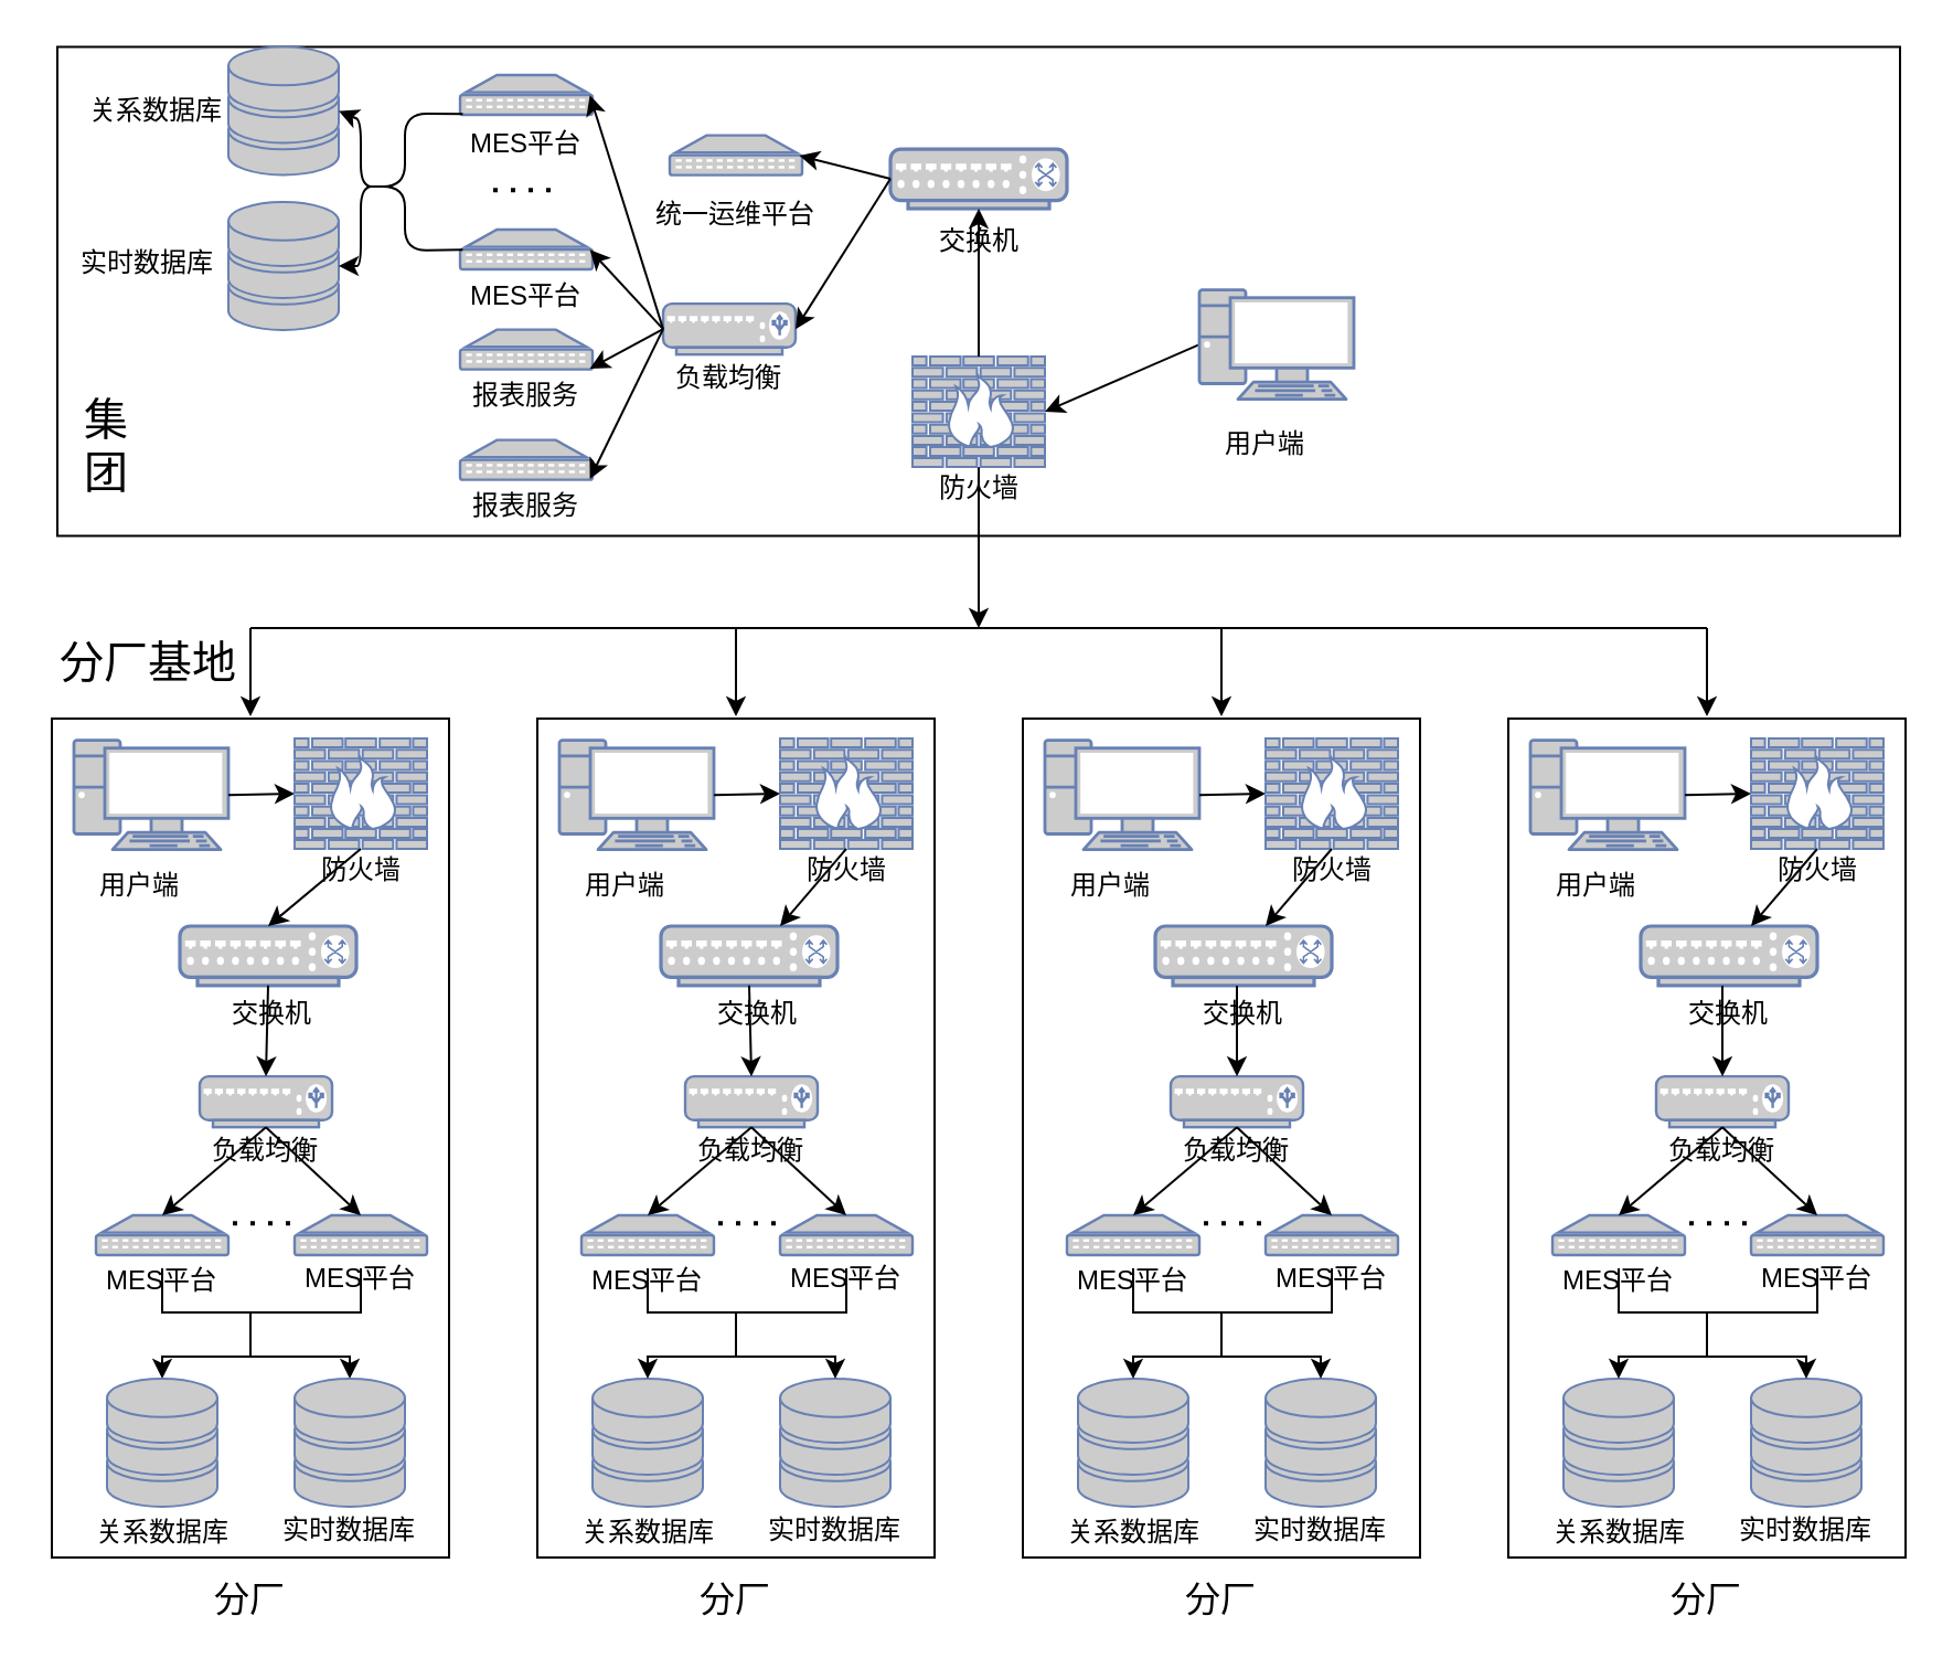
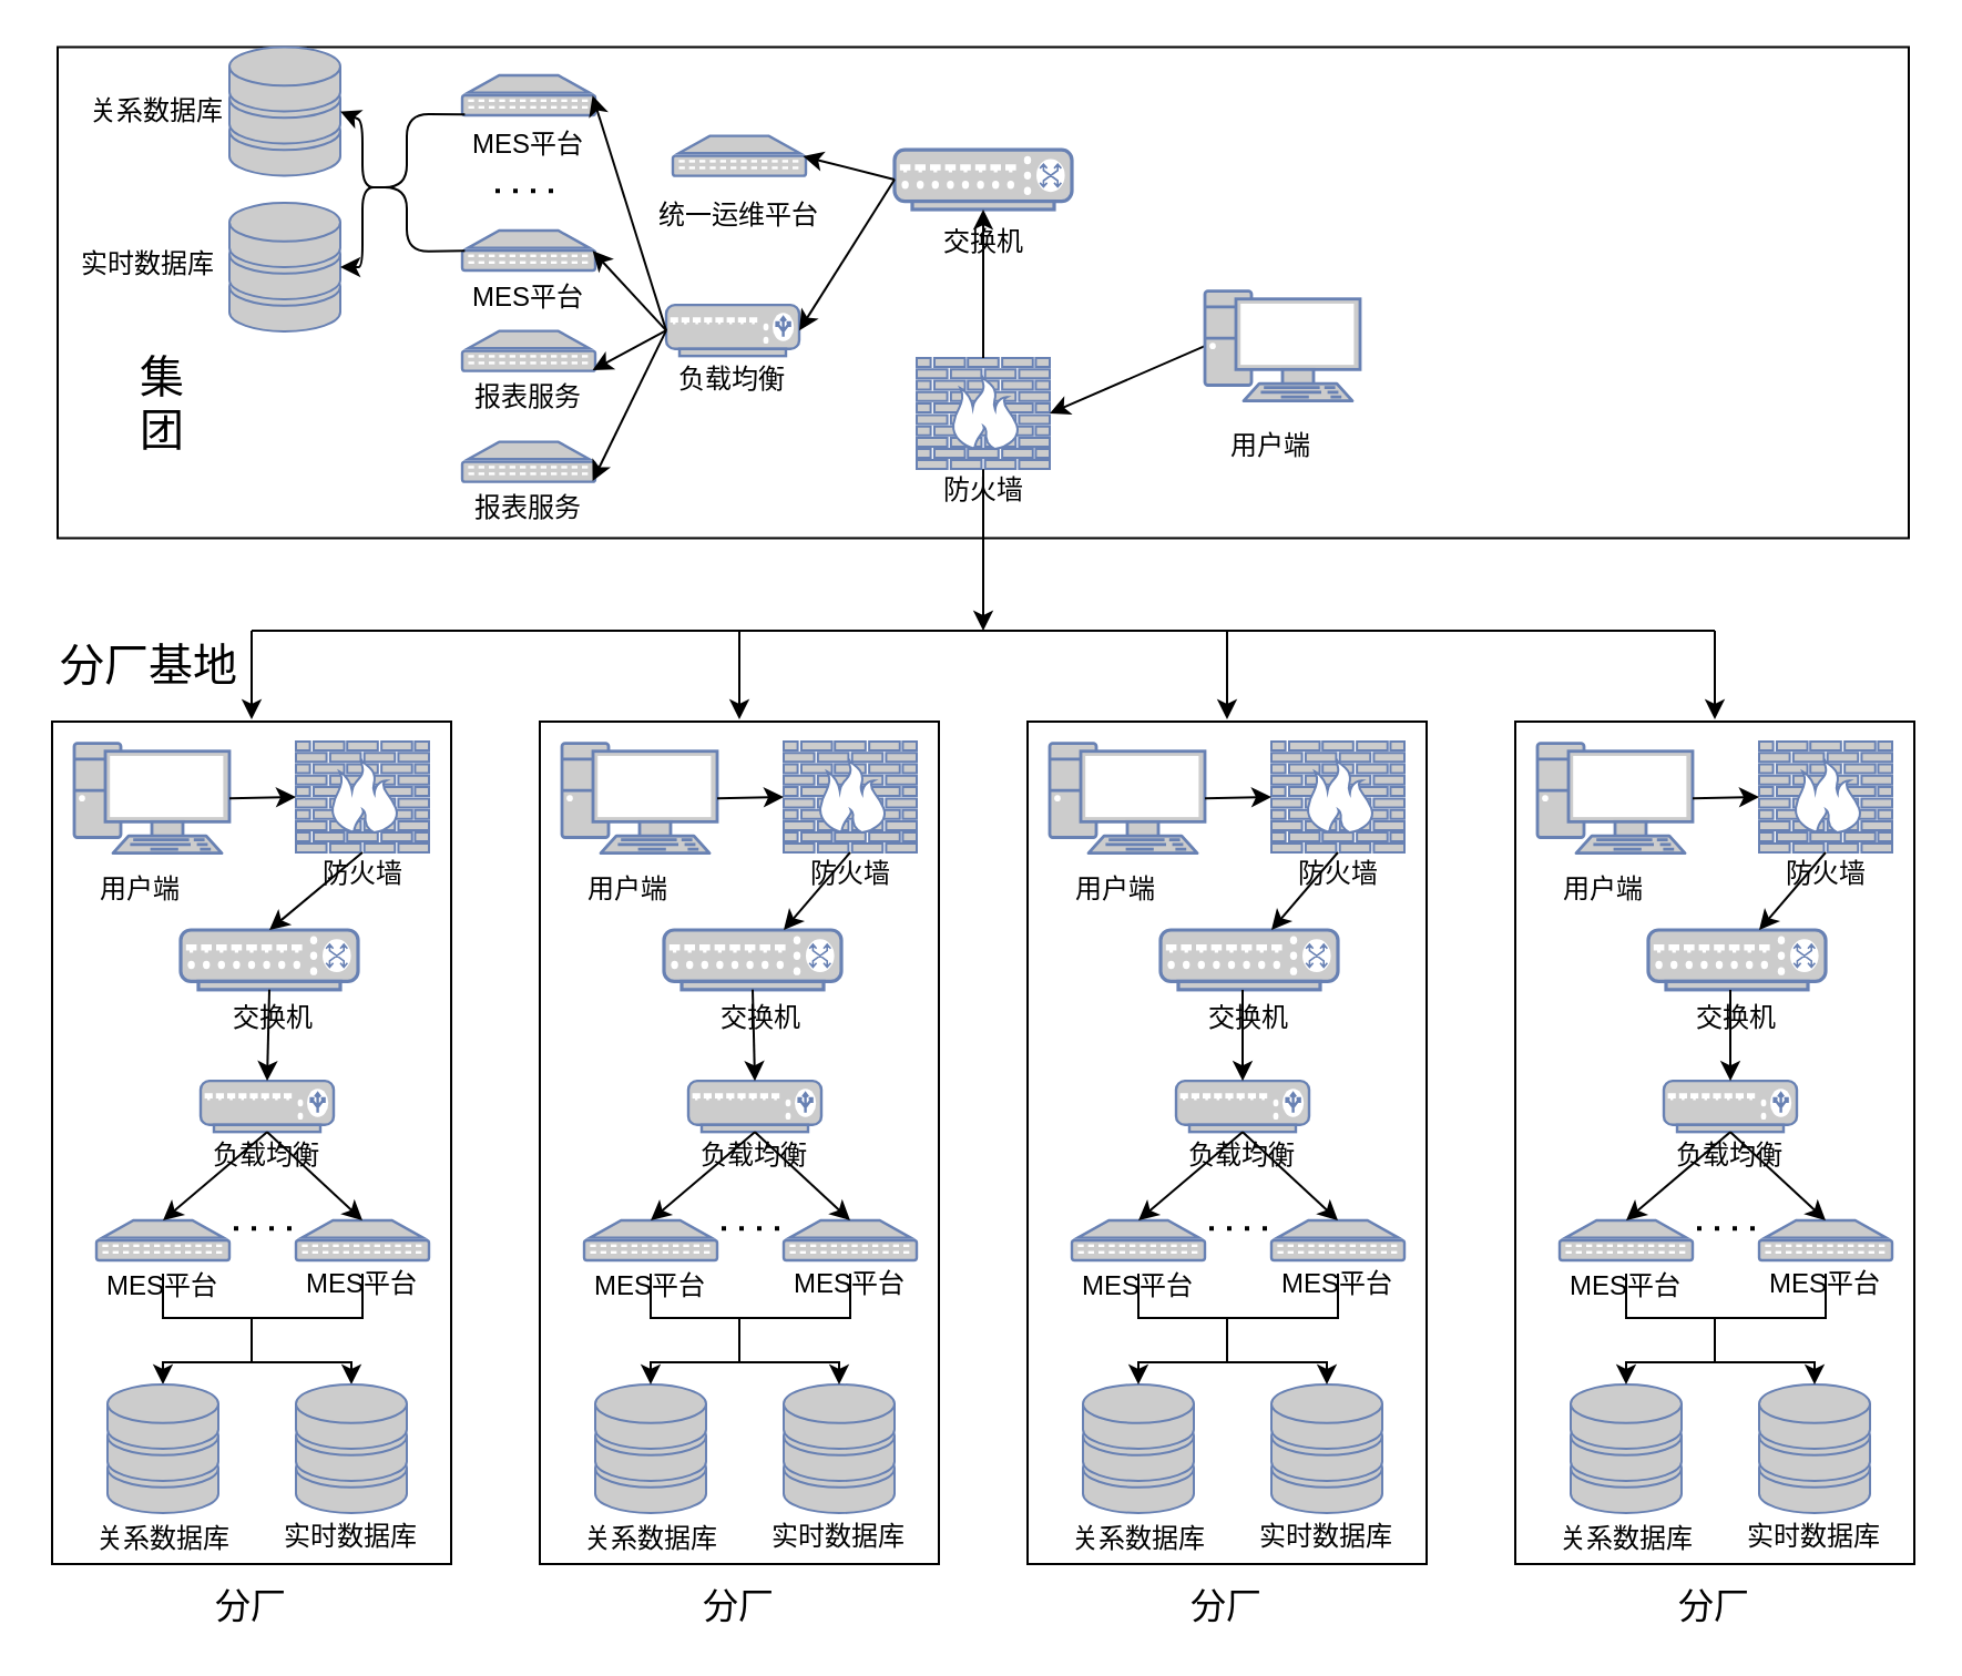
- <mxCell id="11" value="&lt;font style=&quot;font-size: 20px&quot;&gt;集团&lt;/font&gt;" style="text;html=1;strokeColor=none;fillColor=none;align=center;verticalAlign=middle;whiteSpace=wrap;rounded=0;" parent="1" vertex="1"><mxGeometry x="38" y="177.5" width="20" height="47" as="geometry" /></mxCell>
+ <mxCell id="11" value="&lt;font style=&quot;font-size: 20px&quot;&gt;集团&lt;/font&gt;" style="text;html=1;strokeColor=none;fillColor=none;align=center;verticalAlign=middle;whiteSpace=wrap;rounded=0;" parent="1" vertex="1"><mxGeometry x="63" y="157.5" width="20" height="47" as="geometry" /></mxCell>
